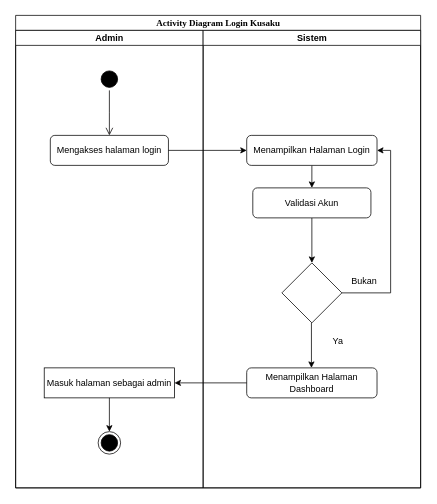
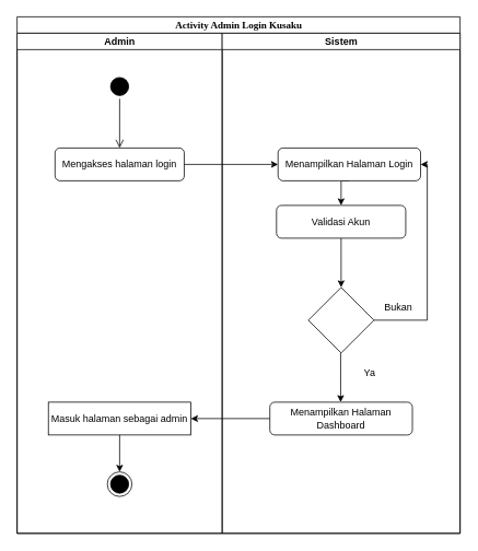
- <mxCell id="2" value="Activity Diagram Login Kusaku" style="swimlane;html=1;childLayout=stackLayout;startSize=20;rounded=0;shadow=0;comic=0;labelBackgroundColor=none;strokeWidth=1;fontFamily=Verdana;fontSize=12;align=center;" parent="1" vertex="1"><mxGeometry x="20" y="20" width="540" height="630" as="geometry" /></mxCell>
+ <mxCell id="2" value="Activity Admin Login Kusaku" style="swimlane;html=1;childLayout=stackLayout;startSize=20;rounded=0;shadow=0;comic=0;labelBackgroundColor=none;strokeWidth=1;fontFamily=Verdana;fontSize=12;align=center;" parent="1" vertex="1"><mxGeometry x="20" y="20" width="540" height="630" as="geometry" /></mxCell>
- <mxCell id="10" value="Menampilkan Halaman Login" style="rounded=1;whiteSpace=wrap;html=1;" vertex="1" parent="8"><mxGeometry x="58.12" y="140" width="173.75" height="40" as="geometry" /></mxCell>
+ <mxCell id="10" value="Menampilkan Halaman Login" style="rounded=1;whiteSpace=wrap;html=1;" vertex="1" parent="8"><mxGeometry x="68.12" y="140" width="173.75" height="40" as="geometry" /></mxCell>
